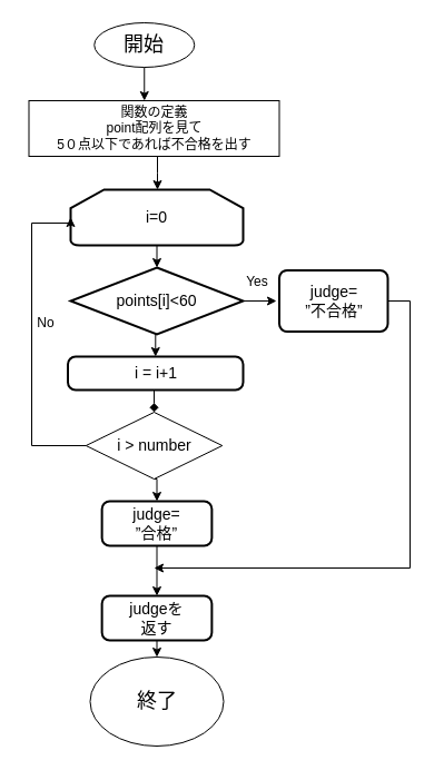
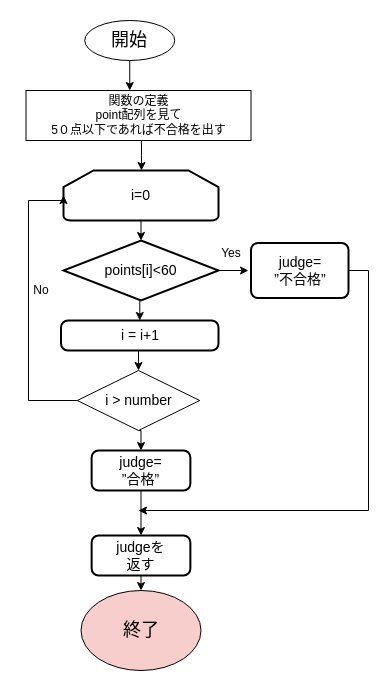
- <mxCell id="12" style="edgeStyle=orthogonalEdgeStyle;rounded=0;orthogonalLoop=1;jettySize=auto;html=1;exitX=0.5;exitY=1;exitDx=0;exitDy=0;entryX=0.5;entryY=0;entryDx=0;entryDy=0;fontSize=14;endArrow=diamond;" edge="1" parent="1" source="13" target="16"><mxGeometry relative="1" as="geometry" /></mxCell>
+ <mxCell id="12" style="edgeStyle=orthogonalEdgeStyle;rounded=0;orthogonalLoop=1;jettySize=auto;html=1;exitX=0.5;exitY=1;exitDx=0;exitDy=0;entryX=0.5;entryY=0;entryDx=0;entryDy=0;fontSize=14;" edge="1" parent="1" source="13" target="16"><mxGeometry relative="1" as="geometry" /></mxCell>
- <mxCell id="4" value="&lt;font style=&quot;font-size: 18px&quot;&gt;終了&lt;/font&gt;" style="ellipse;whiteSpace=wrap;html=1;" vertex="1" parent="1"><mxGeometry x="80.5" y="590" width="120" height="80" as="geometry" /></mxCell>
+ <mxCell id="4" value="&lt;font style=&quot;font-size: 18px&quot;&gt;終了&lt;/font&gt;" style="ellipse;whiteSpace=wrap;html=1;fillColor=#f8cecc;" vertex="1" parent="1"><mxGeometry x="80.5" y="590" width="120" height="80" as="geometry" /></mxCell>
